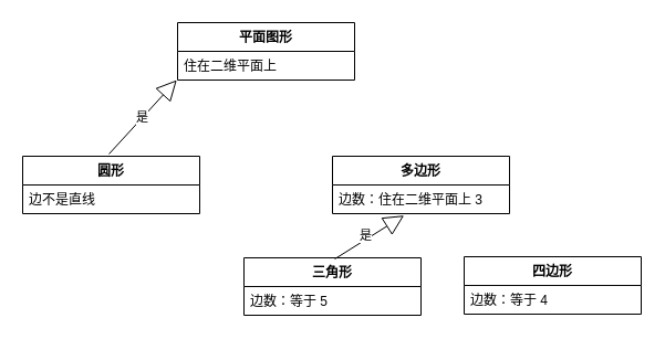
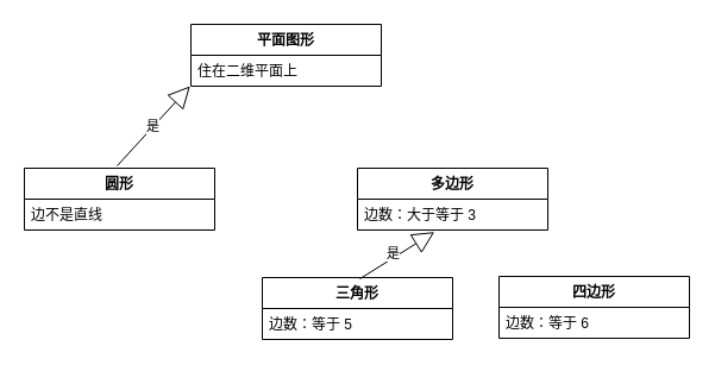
- <mxCell id="4" value="边数：住在二维平面上 3" style="text;strokeColor=none;fillColor=none;align=left;verticalAlign=top;spacingLeft=4;spacingRight=4;overflow=hidden;rotatable=0;points=[[0,0.5],[1,0.5]];portConstraint=eastwest;whiteSpace=wrap;html=1;" vertex="1" parent="3"><mxGeometry y="26" width="160" height="26" as="geometry" /></mxCell>
+ <mxCell id="4" value="边数：大于等于 3" style="text;strokeColor=none;fillColor=none;align=left;verticalAlign=top;spacingLeft=4;spacingRight=4;overflow=hidden;rotatable=0;points=[[0,0.5],[1,0.5]];portConstraint=eastwest;whiteSpace=wrap;html=1;" vertex="1" parent="3"><mxGeometry y="26" width="160" height="26" as="geometry" /></mxCell>
- <mxCell id="12" value="边数：等于 4" style="text;strokeColor=none;fillColor=none;align=left;verticalAlign=top;spacingLeft=4;spacingRight=4;overflow=hidden;rotatable=0;points=[[0,0.5],[1,0.5]];portConstraint=eastwest;whiteSpace=wrap;html=1;" vertex="1" parent="11"><mxGeometry y="26" width="160" height="26" as="geometry" /></mxCell>
+ <mxCell id="12" value="边数：等于 6" style="text;strokeColor=none;fillColor=none;align=left;verticalAlign=top;spacingLeft=4;spacingRight=4;overflow=hidden;rotatable=0;points=[[0,0.5],[1,0.5]];portConstraint=eastwest;whiteSpace=wrap;html=1;" vertex="1" parent="11"><mxGeometry y="26" width="160" height="26" as="geometry" /></mxCell>
